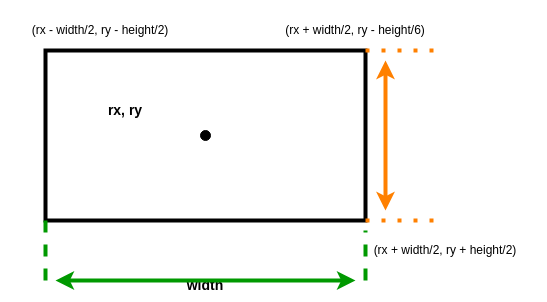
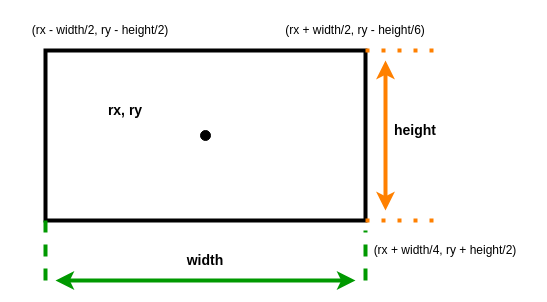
+ <mxCell id="7" value="&lt;font style=&quot;font-size: 14px&quot;&gt;&lt;b&gt;height&lt;/b&gt;&lt;/font&gt;" style="text;html=1;strokeColor=none;fillColor=none;align=center;verticalAlign=middle;whiteSpace=wrap;rounded=0;" parent="1" vertex="1"><mxGeometry x="395" y="120" width="40" height="20" as="geometry" /></mxCell>
- <mxCell id="15" value="(rx + width/2, ry + height/2)" style="text;html=1;strokeColor=none;fillColor=none;align=center;verticalAlign=middle;whiteSpace=wrap;rounded=0;" vertex="1" parent="1"><mxGeometry x="365" y="240" width="160" height="20" as="geometry" /></mxCell>
+ <mxCell id="15" value="(rx + width/4, ry + height/2)" style="text;html=1;strokeColor=none;fillColor=none;align=center;verticalAlign=middle;whiteSpace=wrap;rounded=0;" vertex="1" parent="1"><mxGeometry x="365" y="240" width="160" height="20" as="geometry" /></mxCell>
- <mxCell id="6" value="&lt;font style=&quot;font-size: 14px&quot;&gt;&lt;b&gt;width&lt;/b&gt;&lt;/font&gt;" style="text;html=1;strokeColor=none;fillColor=none;align=center;verticalAlign=middle;whiteSpace=wrap;rounded=0;" parent="1" vertex="1"><mxGeometry x="185" y="275" width="40" height="20" as="geometry" /></mxCell>
+ <mxCell id="6" value="&lt;font style=&quot;font-size: 14px&quot;&gt;&lt;b&gt;width&lt;/b&gt;&lt;/font&gt;" style="text;html=1;strokeColor=none;fillColor=none;align=center;verticalAlign=middle;whiteSpace=wrap;rounded=0;" parent="1" vertex="1"><mxGeometry x="185" y="250" width="40" height="20" as="geometry" /></mxCell>
